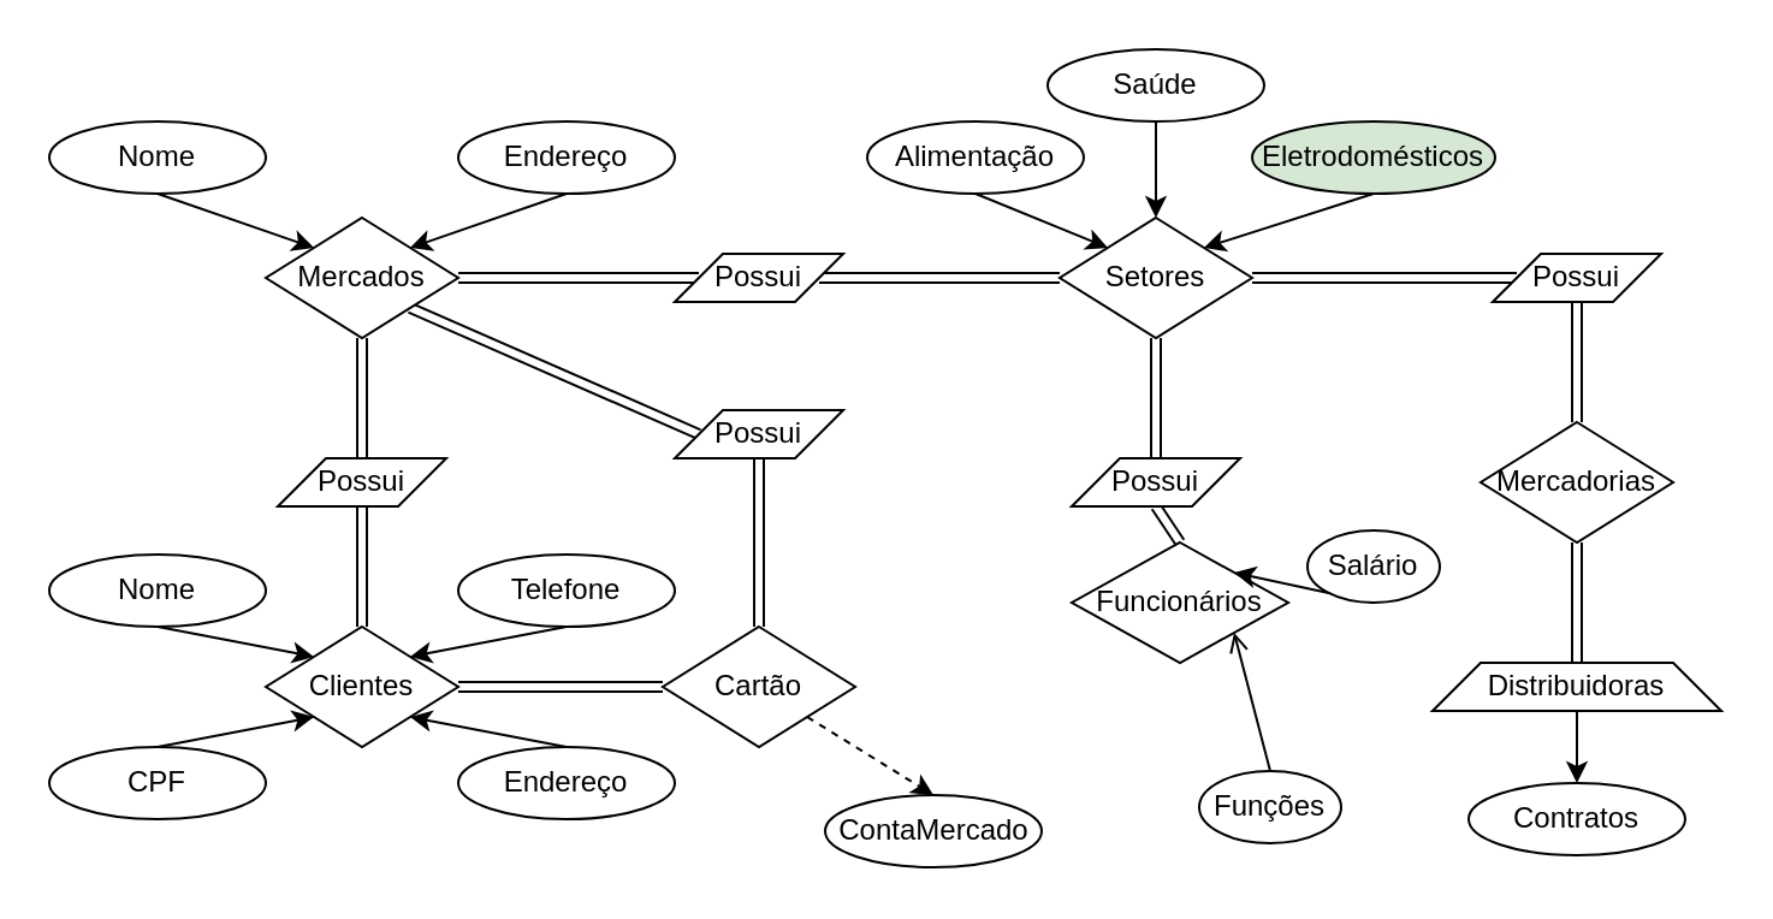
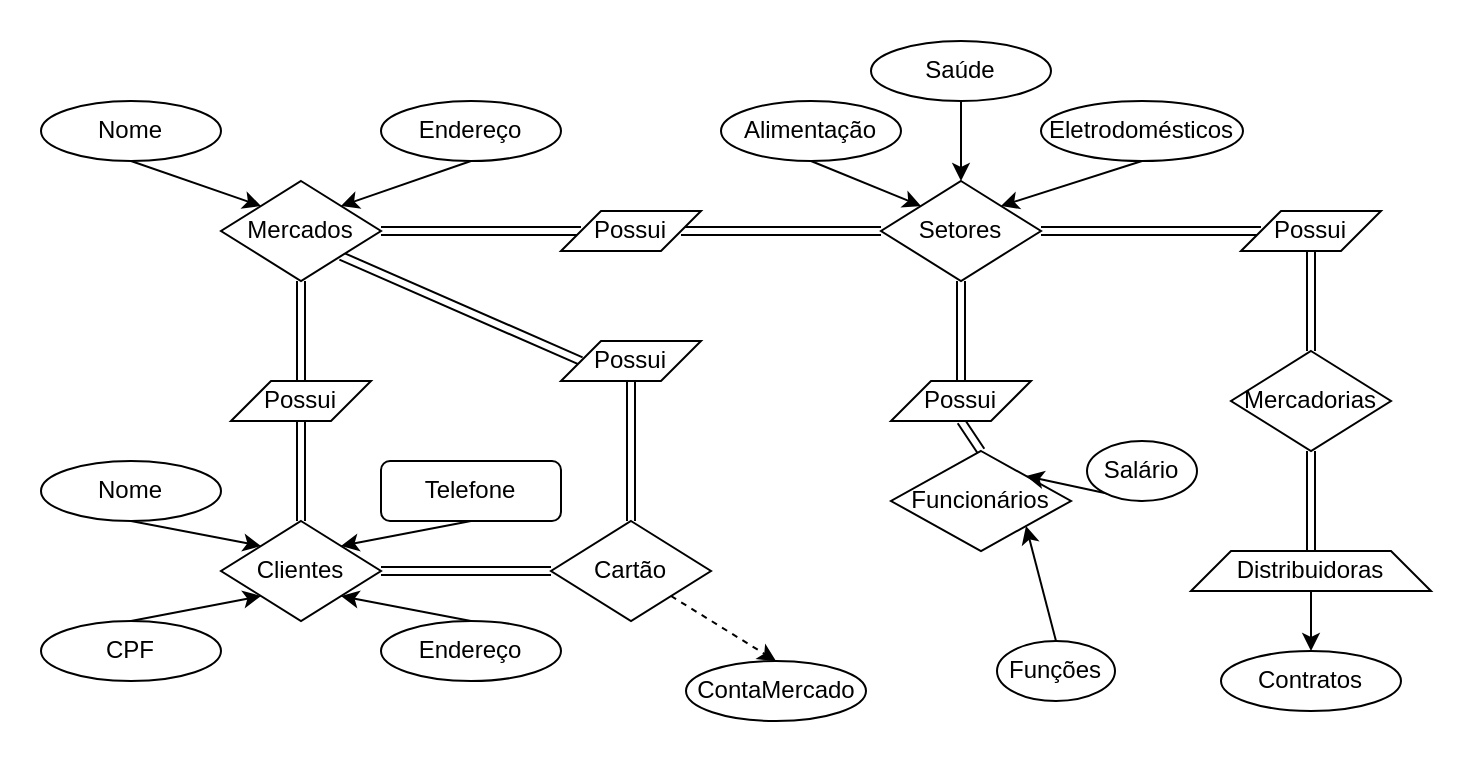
- <mxCell id="18" value="Eletrodomésticos" style="ellipse;whiteSpace=wrap;html=1;fillColor=#d5e8d4;" vertex="1" parent="1"><mxGeometry x="520" y="50" width="101" height="30" as="geometry" /></mxCell>
+ <mxCell id="18" value="Eletrodomésticos" style="ellipse;whiteSpace=wrap;html=1;" vertex="1" parent="1"><mxGeometry x="520" y="50" width="101" height="30" as="geometry" /></mxCell>
- <mxCell id="30" value="Telefone" style="ellipse;whiteSpace=wrap;html=1;" vertex="1" parent="1"><mxGeometry x="190" y="230" width="90" height="30" as="geometry" /></mxCell>
+ <mxCell id="30" value="Telefone" style="whiteSpace=wrap;html=1;rounded=1;" vertex="1" parent="1"><mxGeometry x="190" y="230" width="90" height="30" as="geometry" /></mxCell>
- <mxCell id="49" style="edgeStyle=none;rounded=0;orthogonalLoop=1;jettySize=auto;html=1;exitX=0.5;exitY=0;exitDx=0;exitDy=0;entryX=1;entryY=1;entryDx=0;entryDy=0;endArrow=open;" edge="1" parent="1" source="50" target="24"><mxGeometry relative="1" as="geometry" /></mxCell>
+ <mxCell id="49" style="edgeStyle=none;rounded=0;orthogonalLoop=1;jettySize=auto;html=1;exitX=0.5;exitY=0;exitDx=0;exitDy=0;entryX=1;entryY=1;entryDx=0;entryDy=0;" edge="1" parent="1" source="50" target="24"><mxGeometry relative="1" as="geometry" /></mxCell>
